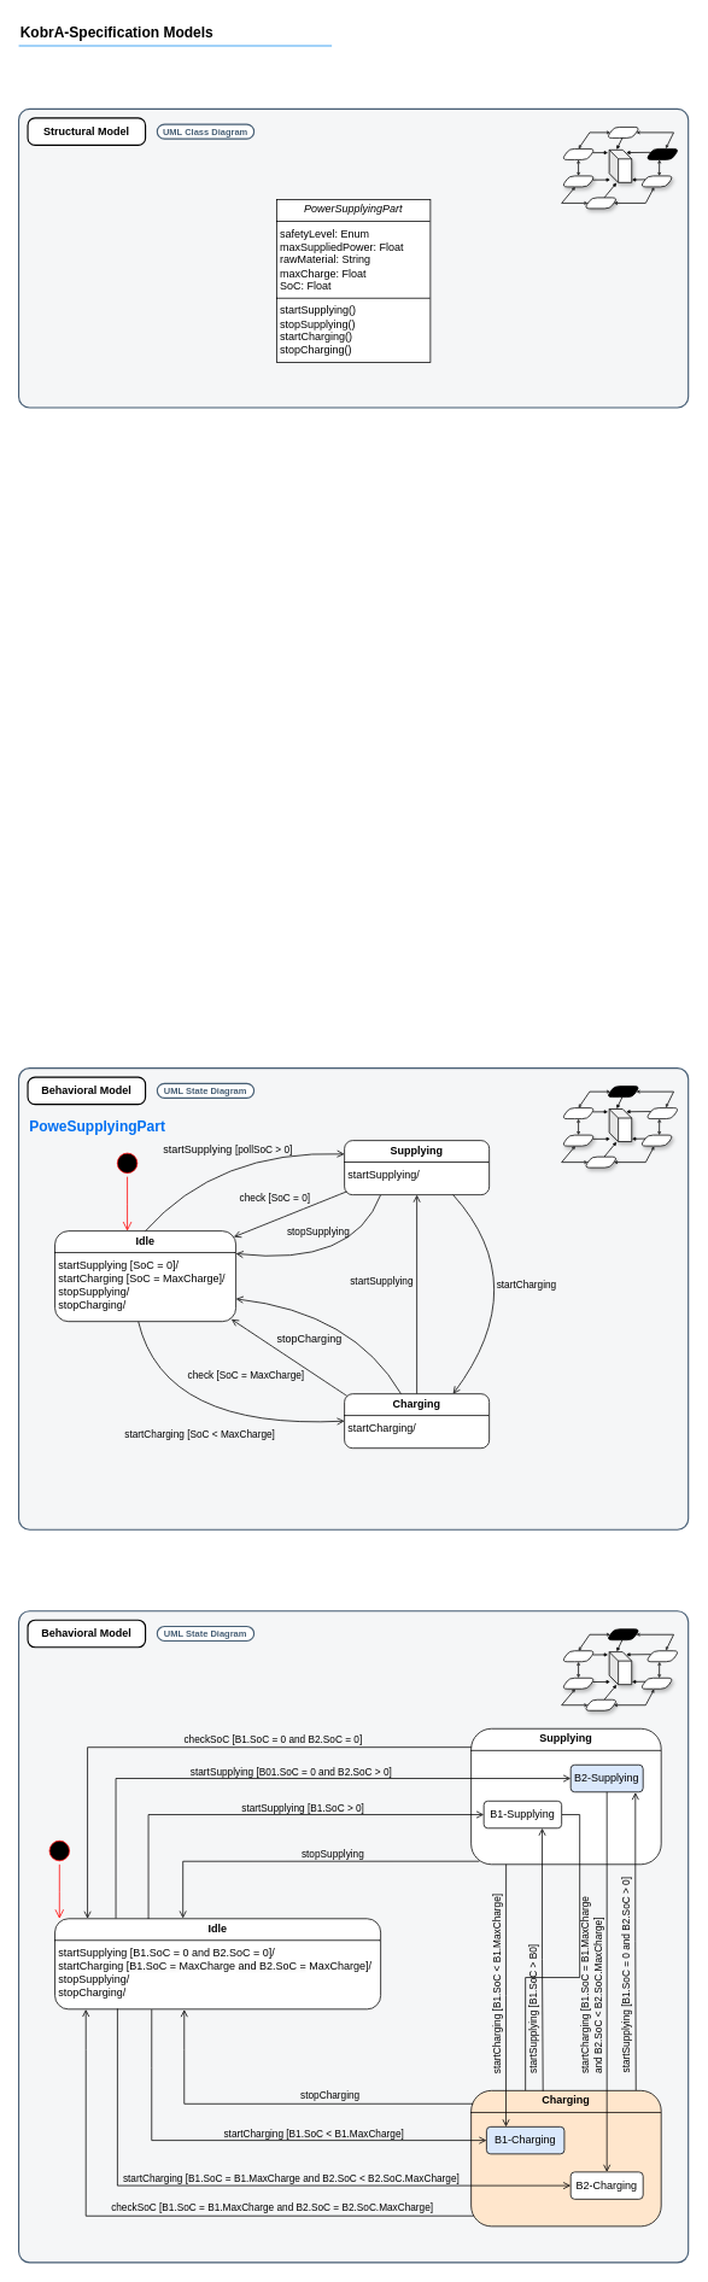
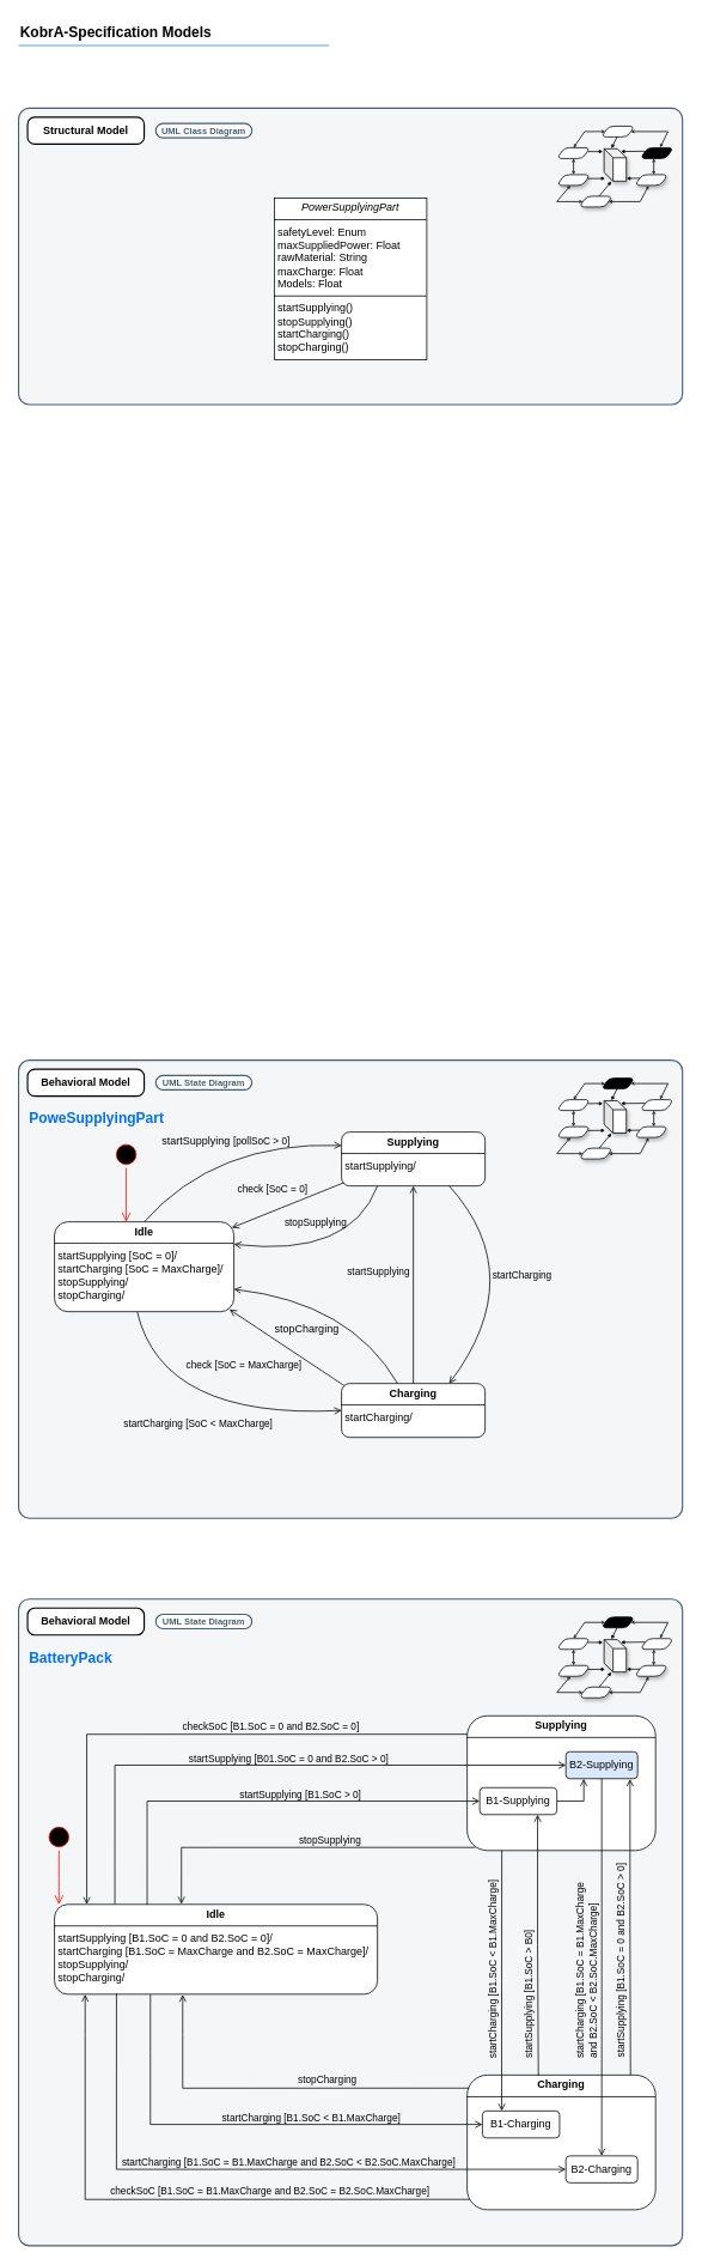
- <mxCell id="29" value="&lt;p style=&quot;margin:0px;margin-top:4px;text-align:center;&quot;&gt;&lt;i&gt;PowerSupplyingPart&lt;/i&gt;&lt;/p&gt;&lt;hr size=&quot;1&quot; style=&quot;border-style:solid;&quot;&gt;&lt;p style=&quot;margin: 0px 0px 0px 4px;&quot;&gt;&lt;span style=&quot;background-color: initial; color: light-dark(rgb(0, 0, 0), rgb(255, 255, 255));&quot;&gt;safetyLevel&lt;/span&gt;&lt;span style=&quot;background-color: initial; color: light-dark(rgb(0, 0, 0), rgb(255, 255, 255));&quot;&gt;:&lt;/span&gt;&lt;span style=&quot;background-color: initial; color: light-dark(rgb(0, 0, 0), rgb(255, 255, 255));&quot;&gt;&amp;nbsp;Enum&lt;/span&gt;&lt;/p&gt;&lt;div&gt;&lt;p style=&quot;margin: 0px 0px 0px 4px;&quot;&gt;maxSuppliedPower&lt;span style=&quot;background-color: initial;&quot;&gt;:&lt;/span&gt;&lt;span style=&quot;background-color: initial;&quot;&gt;&amp;nbsp;Float&lt;/span&gt;&lt;/p&gt;&lt;/div&gt;&lt;p style=&quot;margin: 0px 0px 0px 4px;&quot;&gt;rawMaterial&lt;span style=&quot;background-color: initial;&quot;&gt;:&lt;/span&gt;&lt;span style=&quot;background-color: initial;&quot;&gt;&amp;nbsp;String&lt;/span&gt;&lt;/p&gt;&lt;p style=&quot;margin: 0px 0px 0px 4px;&quot;&gt;maxCharge: Float&lt;/p&gt;&lt;p style=&quot;margin: 0px 0px 0px 4px;&quot;&gt;SoC: Float&lt;/p&gt;&lt;hr size=&quot;1&quot; style=&quot;border-style:solid;&quot;&gt;&lt;p style=&quot;margin:0px;margin-left:4px;&quot;&gt;startSupplying()&lt;/p&gt;&lt;p style=&quot;margin:0px;margin-left:4px;&quot;&gt;&lt;span style=&quot;background-color: transparent; color: light-dark(rgb(0, 0, 0), rgb(255, 255, 255));&quot;&gt;stopSupplying&lt;/span&gt;()&lt;/p&gt;&lt;p style=&quot;margin:0px;margin-left:4px;&quot;&gt;&lt;span style=&quot;background-color: rgb(255, 255, 255); text-align: center; text-wrap-mode: nowrap; color: light-dark(rgb(0, 0, 0), rgb(255, 255, 255));&quot;&gt;&lt;span style=&quot;background-color: transparent; color: light-dark(rgb(0, 0, 0), rgb(255, 255, 255)); text-align: left; text-wrap-mode: wrap;&quot;&gt;startCharging&lt;/span&gt;()&lt;/span&gt;&lt;/p&gt;&lt;p style=&quot;margin:0px;margin-left:4px;&quot;&gt;&lt;span style=&quot;background-color: rgb(255, 255, 255); text-align: center; text-wrap-mode: nowrap; color: light-dark(rgb(0, 0, 0), rgb(255, 255, 255));&quot;&gt;&lt;span style=&quot;text-align: left; text-wrap-mode: wrap; background-color: rgb(251, 251, 251);&quot;&gt;&lt;span style=&quot;background-color: rgb(255, 255, 255); color: light-dark(rgb(0, 0, 0), rgb(255, 255, 255));&quot;&gt;stopCharging&lt;/span&gt;()&lt;/span&gt;&lt;/span&gt;&lt;/p&gt;" style="verticalAlign=top;align=left;overflow=fill;html=1;whiteSpace=wrap;rounded=0;" vertex="1" parent="1"><mxGeometry x="305" y="220" width="170" height="180" as="geometry" /></mxCell>
+ <mxCell id="29" value="&lt;p style=&quot;margin:0px;margin-top:4px;text-align:center;&quot;&gt;&lt;i&gt;PowerSupplyingPart&lt;/i&gt;&lt;/p&gt;&lt;hr size=&quot;1&quot; style=&quot;border-style:solid;&quot;&gt;&lt;p style=&quot;margin: 0px 0px 0px 4px;&quot;&gt;&lt;span style=&quot;background-color: initial; color: light-dark(rgb(0, 0, 0), rgb(255, 255, 255));&quot;&gt;safetyLevel&lt;/span&gt;&lt;span style=&quot;background-color: initial; color: light-dark(rgb(0, 0, 0), rgb(255, 255, 255));&quot;&gt;:&lt;/span&gt;&lt;span style=&quot;background-color: initial; color: light-dark(rgb(0, 0, 0), rgb(255, 255, 255));&quot;&gt;&amp;nbsp;Enum&lt;/span&gt;&lt;/p&gt;&lt;div&gt;&lt;p style=&quot;margin: 0px 0px 0px 4px;&quot;&gt;maxSuppliedPower&lt;span style=&quot;background-color: initial;&quot;&gt;:&lt;/span&gt;&lt;span style=&quot;background-color: initial;&quot;&gt;&amp;nbsp;Float&lt;/span&gt;&lt;/p&gt;&lt;/div&gt;&lt;p style=&quot;margin: 0px 0px 0px 4px;&quot;&gt;rawMaterial&lt;span style=&quot;background-color: initial;&quot;&gt;:&lt;/span&gt;&lt;span style=&quot;background-color: initial;&quot;&gt;&amp;nbsp;String&lt;/span&gt;&lt;/p&gt;&lt;p style=&quot;margin: 0px 0px 0px 4px;&quot;&gt;maxCharge: Float&lt;/p&gt;&lt;p style=&quot;margin: 0px 0px 0px 4px;&quot;&gt;Models: Float&lt;/p&gt;&lt;hr size=&quot;1&quot; style=&quot;border-style:solid;&quot;&gt;&lt;p style=&quot;margin:0px;margin-left:4px;&quot;&gt;startSupplying()&lt;/p&gt;&lt;p style=&quot;margin:0px;margin-left:4px;&quot;&gt;&lt;span style=&quot;background-color: transparent; color: light-dark(rgb(0, 0, 0), rgb(255, 255, 255));&quot;&gt;stopSupplying&lt;/span&gt;()&lt;/p&gt;&lt;p style=&quot;margin:0px;margin-left:4px;&quot;&gt;&lt;span style=&quot;background-color: rgb(255, 255, 255); text-align: center; text-wrap-mode: nowrap; color: light-dark(rgb(0, 0, 0), rgb(255, 255, 255));&quot;&gt;&lt;span style=&quot;background-color: transparent; color: light-dark(rgb(0, 0, 0), rgb(255, 255, 255)); text-align: left; text-wrap-mode: wrap;&quot;&gt;startCharging&lt;/span&gt;()&lt;/span&gt;&lt;/p&gt;&lt;p style=&quot;margin:0px;margin-left:4px;&quot;&gt;&lt;span style=&quot;background-color: rgb(255, 255, 255); text-align: center; text-wrap-mode: nowrap; color: light-dark(rgb(0, 0, 0), rgb(255, 255, 255));&quot;&gt;&lt;span style=&quot;text-align: left; text-wrap-mode: wrap; background-color: rgb(251, 251, 251);&quot;&gt;&lt;span style=&quot;background-color: rgb(255, 255, 255); color: light-dark(rgb(0, 0, 0), rgb(255, 255, 255));&quot;&gt;stopCharging&lt;/span&gt;()&lt;/span&gt;&lt;/span&gt;&lt;/p&gt;" style="verticalAlign=top;align=left;overflow=fill;html=1;whiteSpace=wrap;rounded=0;" vertex="1" parent="1"><mxGeometry x="305" y="220" width="170" height="180" as="geometry" /></mxCell>
+ <mxCell id="105" value="&lt;font color=&quot;#0070f2&quot; face=&quot;arial&quot; style=&quot;font-size: 16px;&quot;&gt;&lt;b style=&quot;font-size: 16px;&quot;&gt;BatteryPack&lt;/b&gt;&lt;/font&gt;" style="text;html=1;align=left;verticalAlign=middle;resizable=0;points=[];autosize=1;strokeColor=none;fillColor=none;fontSize=12;fontColor=#1d2d3e;fontFamily=Helvetica;" vertex="1" parent="1"><mxGeometry x="30" y="1830" width="120" height="30" as="geometry" /></mxCell>
- <mxCell id="108" style="edgeStyle=orthogonalEdgeStyle;rounded=0;orthogonalLoop=1;jettySize=auto;html=1;exitX=1;exitY=0.5;exitDx=0;exitDy=0;strokeColor=default;align=center;verticalAlign=middle;fontFamily=Helvetica;fontSize=11;fontColor=default;labelBackgroundColor=default;endArrow=open;endFill=0;" edge="1" parent="106" source="109" target="113"><mxGeometry relative="1" as="geometry" /></mxCell>
+ <mxCell id="108" style="edgeStyle=orthogonalEdgeStyle;rounded=0;orthogonalLoop=1;jettySize=auto;html=1;exitX=1;exitY=0.5;exitDx=0;exitDy=0;entryX=0.25;entryY=1;entryDx=0;entryDy=0;strokeColor=default;align=center;verticalAlign=middle;fontFamily=Helvetica;fontSize=11;fontColor=default;labelBackgroundColor=default;endArrow=open;endFill=0;" edge="1" parent="106" source="109" target="110"><mxGeometry relative="1" as="geometry" /></mxCell>
- <mxCell id="113" value="B1-Charging" style="rounded=1;whiteSpace=wrap;html=1;fillColor=#dae8fc;" vertex="1" parent="111"><mxGeometry x="17" y="40" width="86" height="30" as="geometry" /></mxCell>
+ <mxCell id="113" value="B1-Charging" style="rounded=1;whiteSpace=wrap;html=1;" vertex="1" parent="111"><mxGeometry x="17" y="40" width="86" height="30" as="geometry" /></mxCell>
- <mxCell id="112" value="&lt;p style=&quot;margin:0px;margin-top:4px;text-align:center;&quot;&gt;&lt;b&gt;Charging&lt;/b&gt;&lt;/p&gt;&lt;hr size=&quot;1&quot; style=&quot;border-style:solid;&quot;&gt;&lt;p style=&quot;margin:0px;margin-left:4px;&quot;&gt;&lt;br&gt;&lt;/p&gt;&lt;p style=&quot;margin:0px;margin-left:4px;&quot;&gt;&lt;br&gt;&lt;/p&gt;&lt;p style=&quot;margin:0px;margin-left:4px;&quot;&gt;&lt;br&gt;&lt;/p&gt;" style="verticalAlign=top;align=left;overflow=fill;html=1;whiteSpace=wrap;rounded=1;fillColor=#ffe6cc;" vertex="1" parent="111"><mxGeometry width="210" height="150" as="geometry" /></mxCell>
+ <mxCell id="112" value="&lt;p style=&quot;margin:0px;margin-top:4px;text-align:center;&quot;&gt;&lt;b&gt;Charging&lt;/b&gt;&lt;/p&gt;&lt;hr size=&quot;1&quot; style=&quot;border-style:solid;&quot;&gt;&lt;p style=&quot;margin:0px;margin-left:4px;&quot;&gt;&lt;br&gt;&lt;/p&gt;&lt;p style=&quot;margin:0px;margin-left:4px;&quot;&gt;&lt;br&gt;&lt;/p&gt;&lt;p style=&quot;margin:0px;margin-left:4px;&quot;&gt;&lt;br&gt;&lt;/p&gt;" style="verticalAlign=top;align=left;overflow=fill;html=1;whiteSpace=wrap;rounded=1;" vertex="1" parent="111"><mxGeometry width="210" height="150" as="geometry" /></mxCell>
